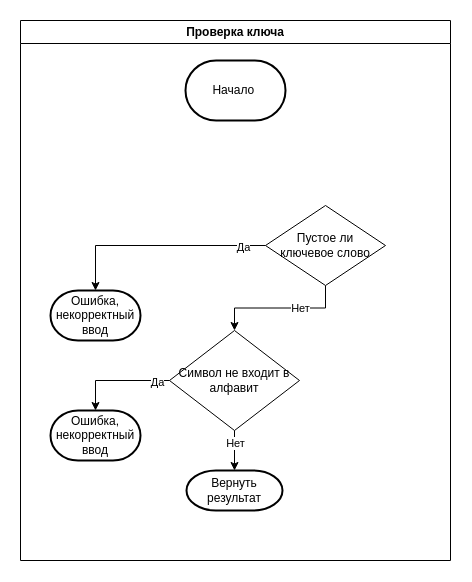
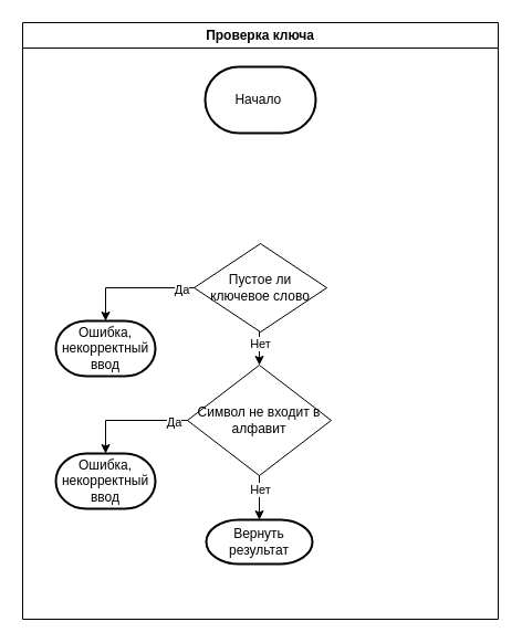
- <mxCell id="6" value="Пустое ли&lt;div&gt;ключевое слово&lt;/div&gt;" style="rhombus;whiteSpace=wrap;html=1;" vertex="1" parent="3"><mxGeometry x="245" y="185" width="120" height="80" as="geometry" /></mxCell>
+ <mxCell id="6" value="Пустое ли&lt;div&gt;ключевое слово&lt;/div&gt;" style="rhombus;whiteSpace=wrap;html=1;" vertex="1" parent="3"><mxGeometry x="155" y="200" width="120" height="80" as="geometry" /></mxCell>
